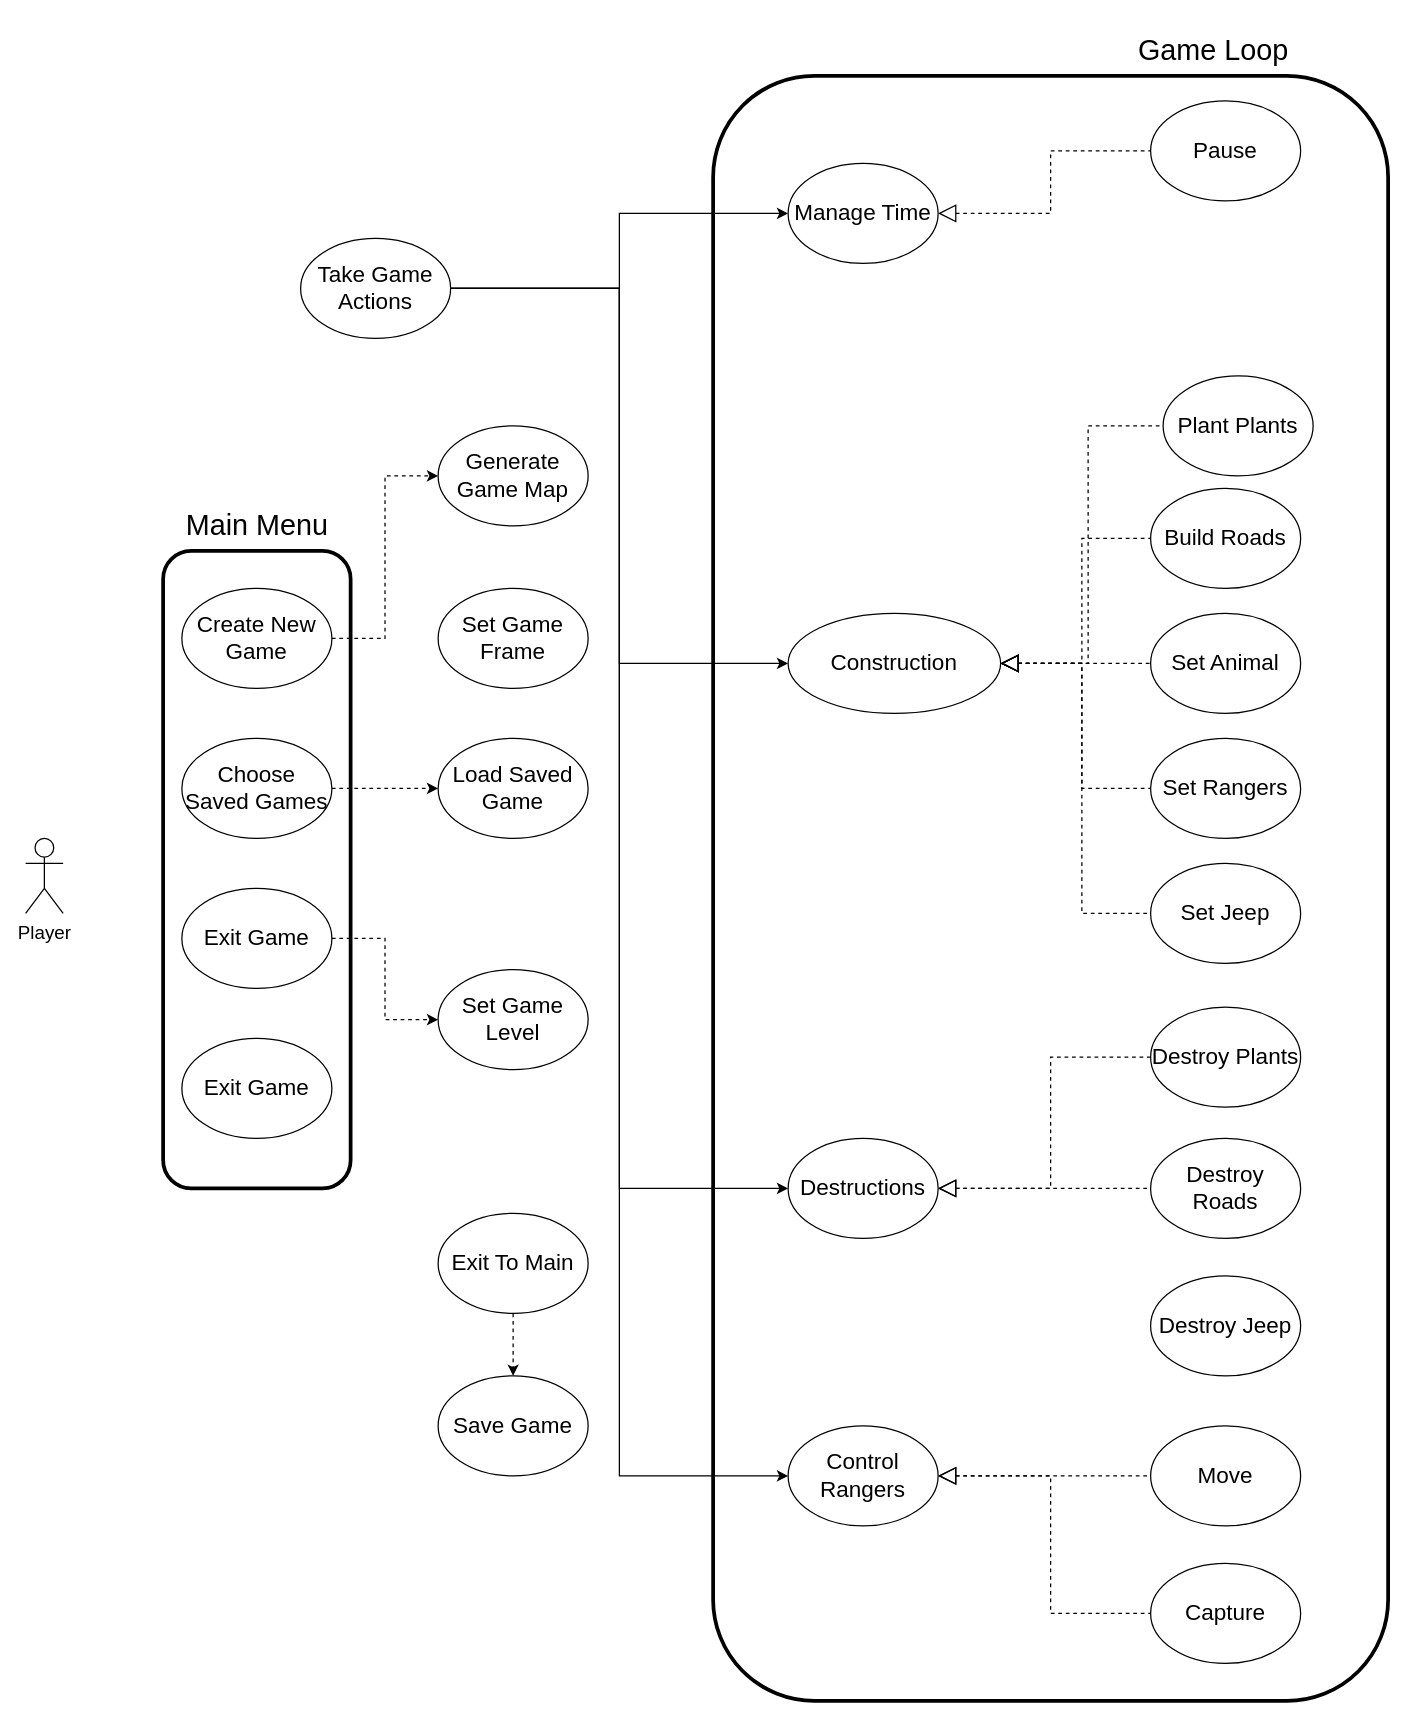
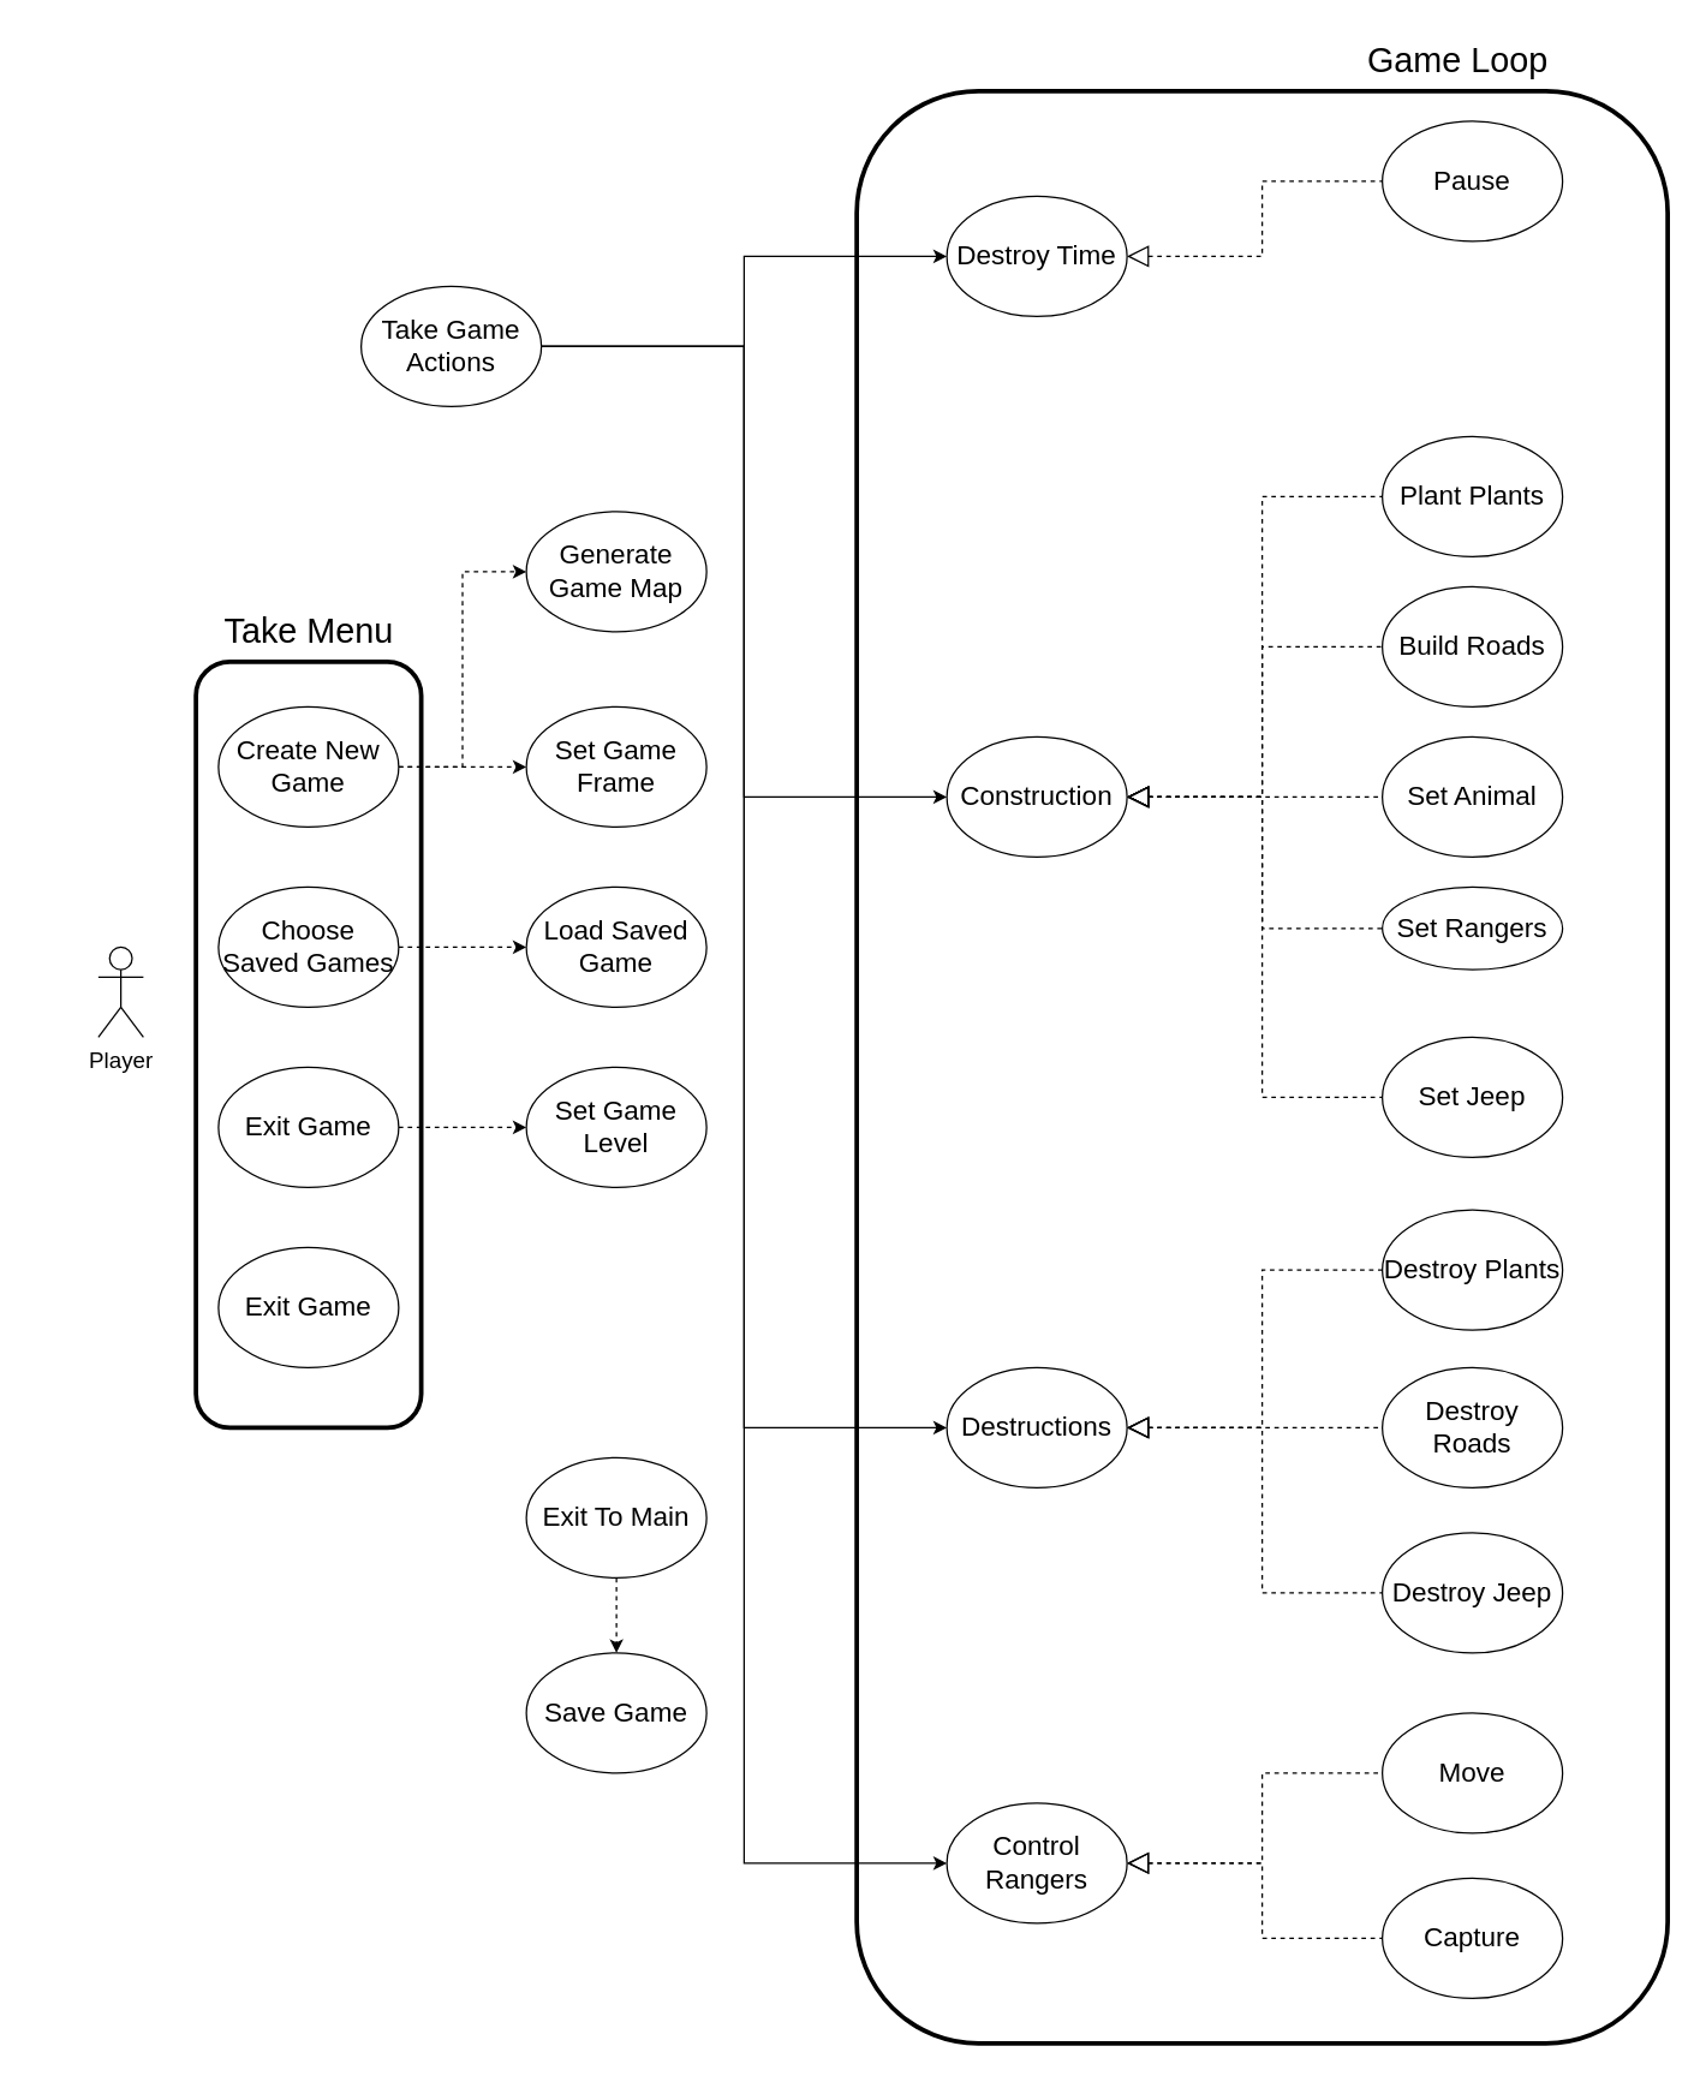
- <mxCell id="17" value="&lt;font style=&quot;font-size: 18px;&quot;&gt;Manage Time&lt;/font&gt;" style="ellipse;whiteSpace=wrap;html=1;" vertex="1" parent="1"><mxGeometry x="630" y="130" width="120" height="80" as="geometry" /></mxCell>
+ <mxCell id="17" value="&lt;font style=&quot;font-size: 18px;&quot;&gt;Destroy Time&lt;/font&gt;" style="ellipse;whiteSpace=wrap;html=1;" vertex="1" parent="1"><mxGeometry x="630" y="130" width="120" height="80" as="geometry" /></mxCell>
- <mxCell id="18" value="&lt;font style=&quot;font-size: 18px;&quot;&gt;Plant Plants&lt;/font&gt;" style="ellipse;whiteSpace=wrap;html=1;" vertex="1" parent="1"><mxGeometry x="930" y="300" width="120" height="80" as="geometry" /></mxCell>
+ <mxCell id="18" value="&lt;font style=&quot;font-size: 18px;&quot;&gt;Plant Plants&lt;/font&gt;" style="ellipse;whiteSpace=wrap;html=1;" vertex="1" parent="1"><mxGeometry x="920" y="290" width="120" height="80" as="geometry" /></mxCell>
- <mxCell id="46" value="&lt;font style=&quot;font-size: 23px;&quot;&gt;Main Menu&lt;/font&gt;" style="text;html=1;align=center;verticalAlign=middle;resizable=0;points=[];autosize=1;strokeColor=none;fillColor=none;" vertex="1" parent="1"><mxGeometry x="135" y="400" width="140" height="40" as="geometry" /></mxCell>
+ <mxCell id="46" value="&lt;font style=&quot;font-size: 23px;&quot;&gt;Take Menu&lt;/font&gt;" style="text;html=1;align=center;verticalAlign=middle;resizable=0;points=[];autosize=1;strokeColor=none;fillColor=none;" vertex="1" parent="1"><mxGeometry x="135" y="400" width="140" height="40" as="geometry" /></mxCell>
+ <mxCell id="4" style="edgeStyle=orthogonalEdgeStyle;rounded=0;orthogonalLoop=1;jettySize=auto;html=1;entryX=0;entryY=0.5;entryDx=0;entryDy=0;dashed=1;" edge="1" parent="1" source="6" target="28"><mxGeometry relative="1" as="geometry" /></mxCell>
- <mxCell id="24" value="&lt;font style=&quot;font-size: 18px;&quot;&gt;Construction&lt;/font&gt;" style="ellipse;whiteSpace=wrap;html=1;" vertex="1" parent="1"><mxGeometry x="630" y="490" width="170" height="80" as="geometry" /></mxCell>
+ <mxCell id="24" value="&lt;font style=&quot;font-size: 18px;&quot;&gt;Construction&lt;/font&gt;" style="ellipse;whiteSpace=wrap;html=1;" vertex="1" parent="1"><mxGeometry x="630" y="490" width="120" height="80" as="geometry" /></mxCell>
- <mxCell id="37" value="&lt;font style=&quot;font-size: 18px;&quot;&gt;Set Rangers&lt;/font&gt;" style="ellipse;whiteSpace=wrap;html=1;" vertex="1" parent="1"><mxGeometry x="920" y="590" width="120" height="80" as="geometry" /></mxCell>
+ <mxCell id="37" value="&lt;font style=&quot;font-size: 18px;&quot;&gt;Set Rangers&lt;/font&gt;" style="ellipse;whiteSpace=wrap;html=1;" vertex="1" parent="1"><mxGeometry x="920" y="590" width="120" height="55" as="geometry" /></mxCell>
- <mxCell id="2" value="&lt;font style=&quot;font-size: 15px;&quot;&gt;Player&lt;/font&gt;" style="shape=umlActor;verticalLabelPosition=bottom;verticalAlign=top;html=1;outlineConnect=0;" parent="1" vertex="1"><mxGeometry x="20" y="670" width="30" height="60" as="geometry" /></mxCell>
+ <mxCell id="2" value="&lt;font style=&quot;font-size: 15px;&quot;&gt;Player&lt;/font&gt;" style="shape=umlActor;verticalLabelPosition=bottom;verticalAlign=top;html=1;outlineConnect=0;" parent="1" vertex="1"><mxGeometry x="65" y="630" width="30" height="60" as="geometry" /></mxCell>
- <mxCell id="30" value="&lt;font style=&quot;font-size: 18px;&quot;&gt;Set Game Level&lt;/font&gt;" style="ellipse;whiteSpace=wrap;html=1;" vertex="1" parent="1"><mxGeometry x="350" y="775" width="120" height="80" as="geometry" /></mxCell>
+ <mxCell id="30" value="&lt;font style=&quot;font-size: 18px;&quot;&gt;Set Game Level&lt;/font&gt;" style="ellipse;whiteSpace=wrap;html=1;" vertex="1" parent="1"><mxGeometry x="350" y="710" width="120" height="80" as="geometry" /></mxCell>
+ <mxCell id="43" style="edgeStyle=orthogonalEdgeStyle;rounded=0;orthogonalLoop=1;jettySize=auto;html=1;entryX=0;entryY=0.5;entryDx=0;entryDy=0;dashed=1;endArrow=none;endFill=0;startArrow=block;startFill=0;startSize=12;" edge="1" parent="1" source="44" target="38"><mxGeometry relative="1" as="geometry" /></mxCell>
- <mxCell id="50" value="&lt;span style=&quot;font-size: 18px;&quot;&gt;Control Rangers&lt;/span&gt;" style="ellipse;whiteSpace=wrap;html=1;" vertex="1" parent="1"><mxGeometry x="630" y="1140" width="120" height="80" as="geometry" /></mxCell>
+ <mxCell id="50" value="&lt;span style=&quot;font-size: 18px;&quot;&gt;Control Rangers&lt;/span&gt;" style="ellipse;whiteSpace=wrap;html=1;" vertex="1" parent="1"><mxGeometry x="630" y="1200" width="120" height="80" as="geometry" /></mxCell>
